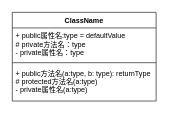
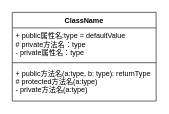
- <mxCell id="5" value="+ public方法名(a:type, b: type): returnType&#10;# protected方法名(a:type)&#10;- private属性名(a:type)" style="text;strokeColor=none;fillColor=none;align=left;verticalAlign=top;spacingLeft=4;spacingRight=4;overflow=hidden;rotatable=0;points=[[0,0.5],[1,0.5]];portConstraint=eastwest;" parent="2" vertex="1"><mxGeometry y="88" width="240" height="60" as="geometry" /></mxCell>
+ <mxCell id="5" value="+ public方法名(a:type, b: type): returnType&#10;# protected方法名(a:type)&#10;- private方法名(a:type)" style="text;strokeColor=none;fillColor=none;align=left;verticalAlign=top;spacingLeft=4;spacingRight=4;overflow=hidden;rotatable=0;points=[[0,0.5],[1,0.5]];portConstraint=eastwest;" parent="2" vertex="1"><mxGeometry y="88" width="240" height="60" as="geometry" /></mxCell>
